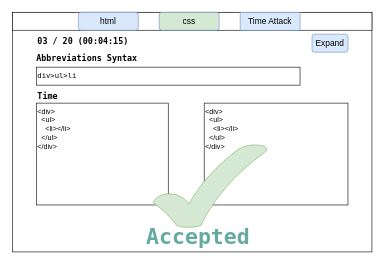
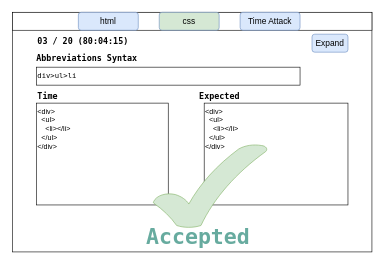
- <mxCell id="16" value="Time Attack" style="whiteSpace=wrap;html=1;fillColor=#dae8fc;strokeColor=#6c8ebf;fontSize=14;rounded=0;" vertex="1" parent="1"><mxGeometry x="400" y="20" width="100" height="30" as="geometry" /></mxCell>
+ <mxCell id="16" value="Time Attack" style="rounded=1;whiteSpace=wrap;html=1;fillColor=#dae8fc;strokeColor=#6c8ebf;fontSize=14;" vertex="1" parent="1"><mxGeometry x="400" y="20" width="100" height="30" as="geometry" /></mxCell>
- <mxCell id="12" value="&lt;pre&gt;&lt;h1&gt;&lt;font style=&quot;font-size: 14px;&quot;&gt;03 / 20 (00:04:15)&lt;/font&gt;&lt;/h1&gt;&lt;/pre&gt;" style="text;html=1;strokeColor=none;fillColor=none;align=left;verticalAlign=middle;whiteSpace=wrap;rounded=0;" vertex="1" parent="1"><mxGeometry x="60" y="50" width="200" height="30" as="geometry" /></mxCell>
+ <mxCell id="12" value="&lt;pre&gt;&lt;h1&gt;&lt;font style=&quot;font-size: 14px;&quot;&gt;03 / 20 (80:04:15)&lt;/font&gt;&lt;/h1&gt;&lt;/pre&gt;" style="text;html=1;strokeColor=none;fillColor=none;align=left;verticalAlign=middle;whiteSpace=wrap;rounded=0;" vertex="1" parent="1"><mxGeometry x="60" y="50" width="200" height="30" as="geometry" /></mxCell>
+ <mxCell id="9" value="&lt;pre&gt;&lt;h1&gt;&lt;font style=&quot;font-size: 14px;&quot;&gt;Expected&lt;/font&gt;&lt;/h1&gt;&lt;/pre&gt;" style="text;html=1;strokeColor=none;fillColor=none;align=left;verticalAlign=middle;whiteSpace=wrap;rounded=0;" vertex="1" parent="1"><mxGeometry x="330" y="141.6" width="200" height="30" as="geometry" /></mxCell>
